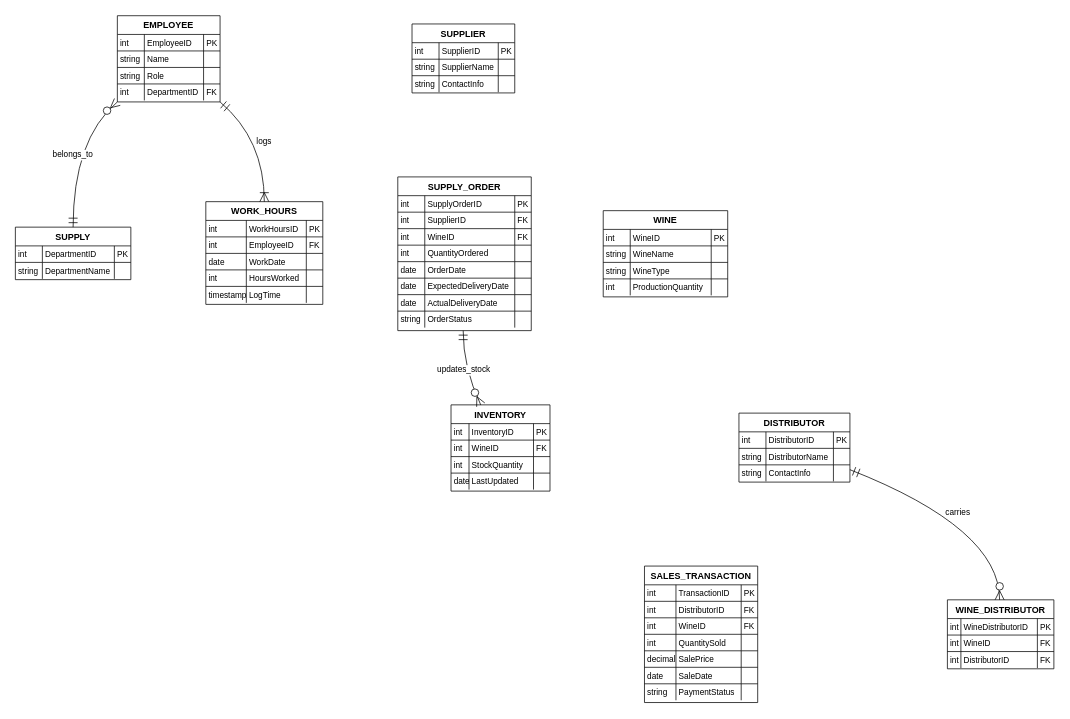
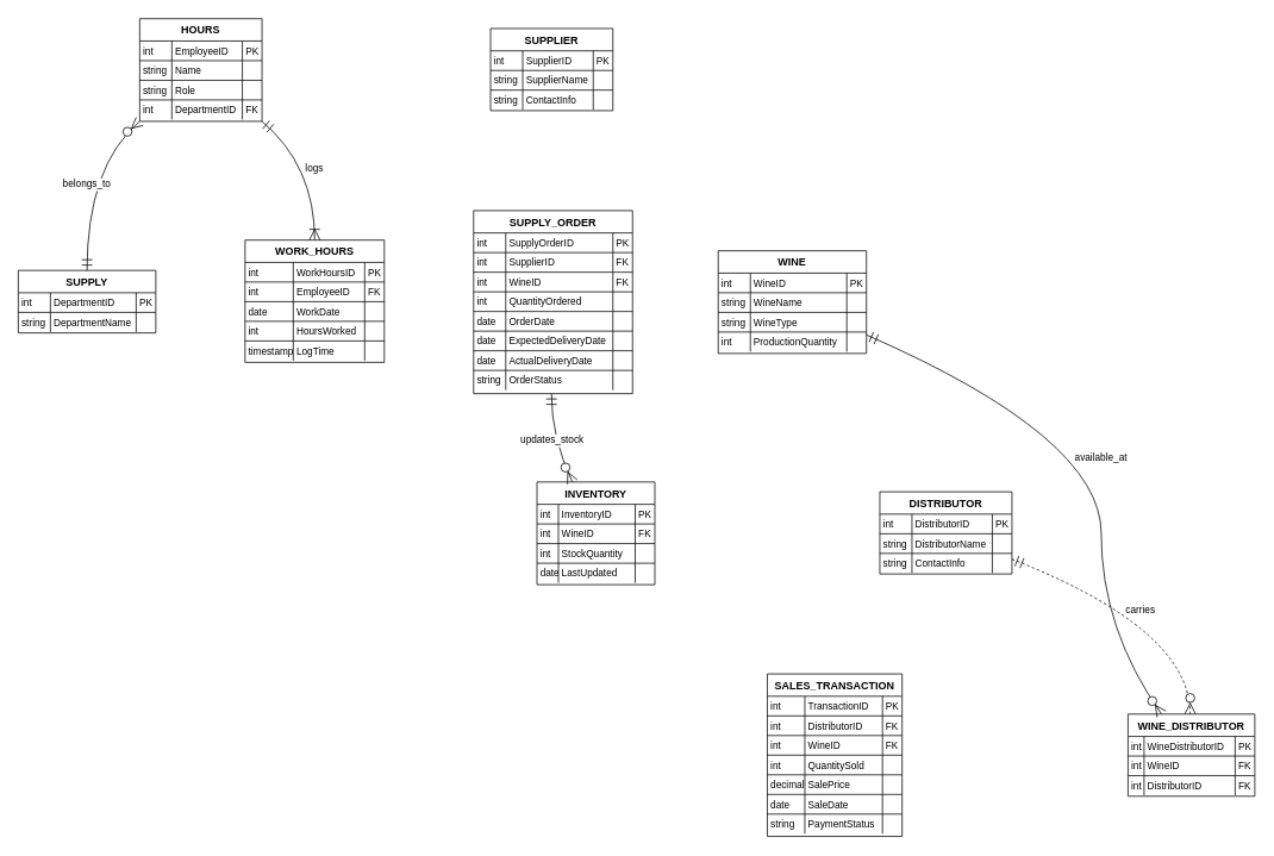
- <mxCell id="2" value="EMPLOYEE" style="shape=table;startSize=25;container=1;collapsible=0;childLayout=tableLayout;fixedRows=1;rowLines=1;fontStyle=1;align=center;resizeLast=1;" vertex="1" parent="1"><mxGeometry x="156" y="20" width="137" height="115" as="geometry" /></mxCell>
+ <mxCell id="2" value="HOURS" style="shape=table;startSize=25;container=1;collapsible=0;childLayout=tableLayout;fixedRows=1;rowLines=1;fontStyle=1;align=center;resizeLast=1;" vertex="1" parent="1"><mxGeometry x="156" y="20" width="137" height="115" as="geometry" /></mxCell>
+ <mxCell id="187" value="available_at" style="curved=1;startArrow=ERmandOne;startSize=10;;endArrow=ERzeroToMany;endSize=10;;exitX=0.97;exitY=0.8;entryX=0.26;entryY=-0.01;rounded=0;" edge="1" parent="1" source="95" target="171"><mxGeometry relative="1" as="geometry"><Array as="points"><mxPoint x="1233" y="489" /><mxPoint x="1233" y="704" /></Array></mxGeometry></mxCell>
- <mxCell id="188" value="carries" style="curved=1;startArrow=ERmandOne;startSize=10;;endArrow=ERzeroToMany;endSize=10;;exitX=1;exitY=0.82;entryX=0.49;entryY=-0.01;rounded=0;" edge="1" parent="1" source="158" target="171"><mxGeometry relative="1" as="geometry"><Array as="points"><mxPoint x="1333" y="704" /></Array></mxGeometry></mxCell>
+ <mxCell id="188" value="carries" style="curved=1;startArrow=ERmandOne;startSize=10;endArrow=ERzeroToMany;endSize=10;exitX=1;exitY=0.82;entryX=0.49;entryY=-0.01;rounded=0;dashed=1;" edge="1" parent="1" source="158" target="171"><mxGeometry relative="1" as="geometry"><Array as="points"><mxPoint x="1333" y="704" /></Array></mxGeometry></mxCell>
